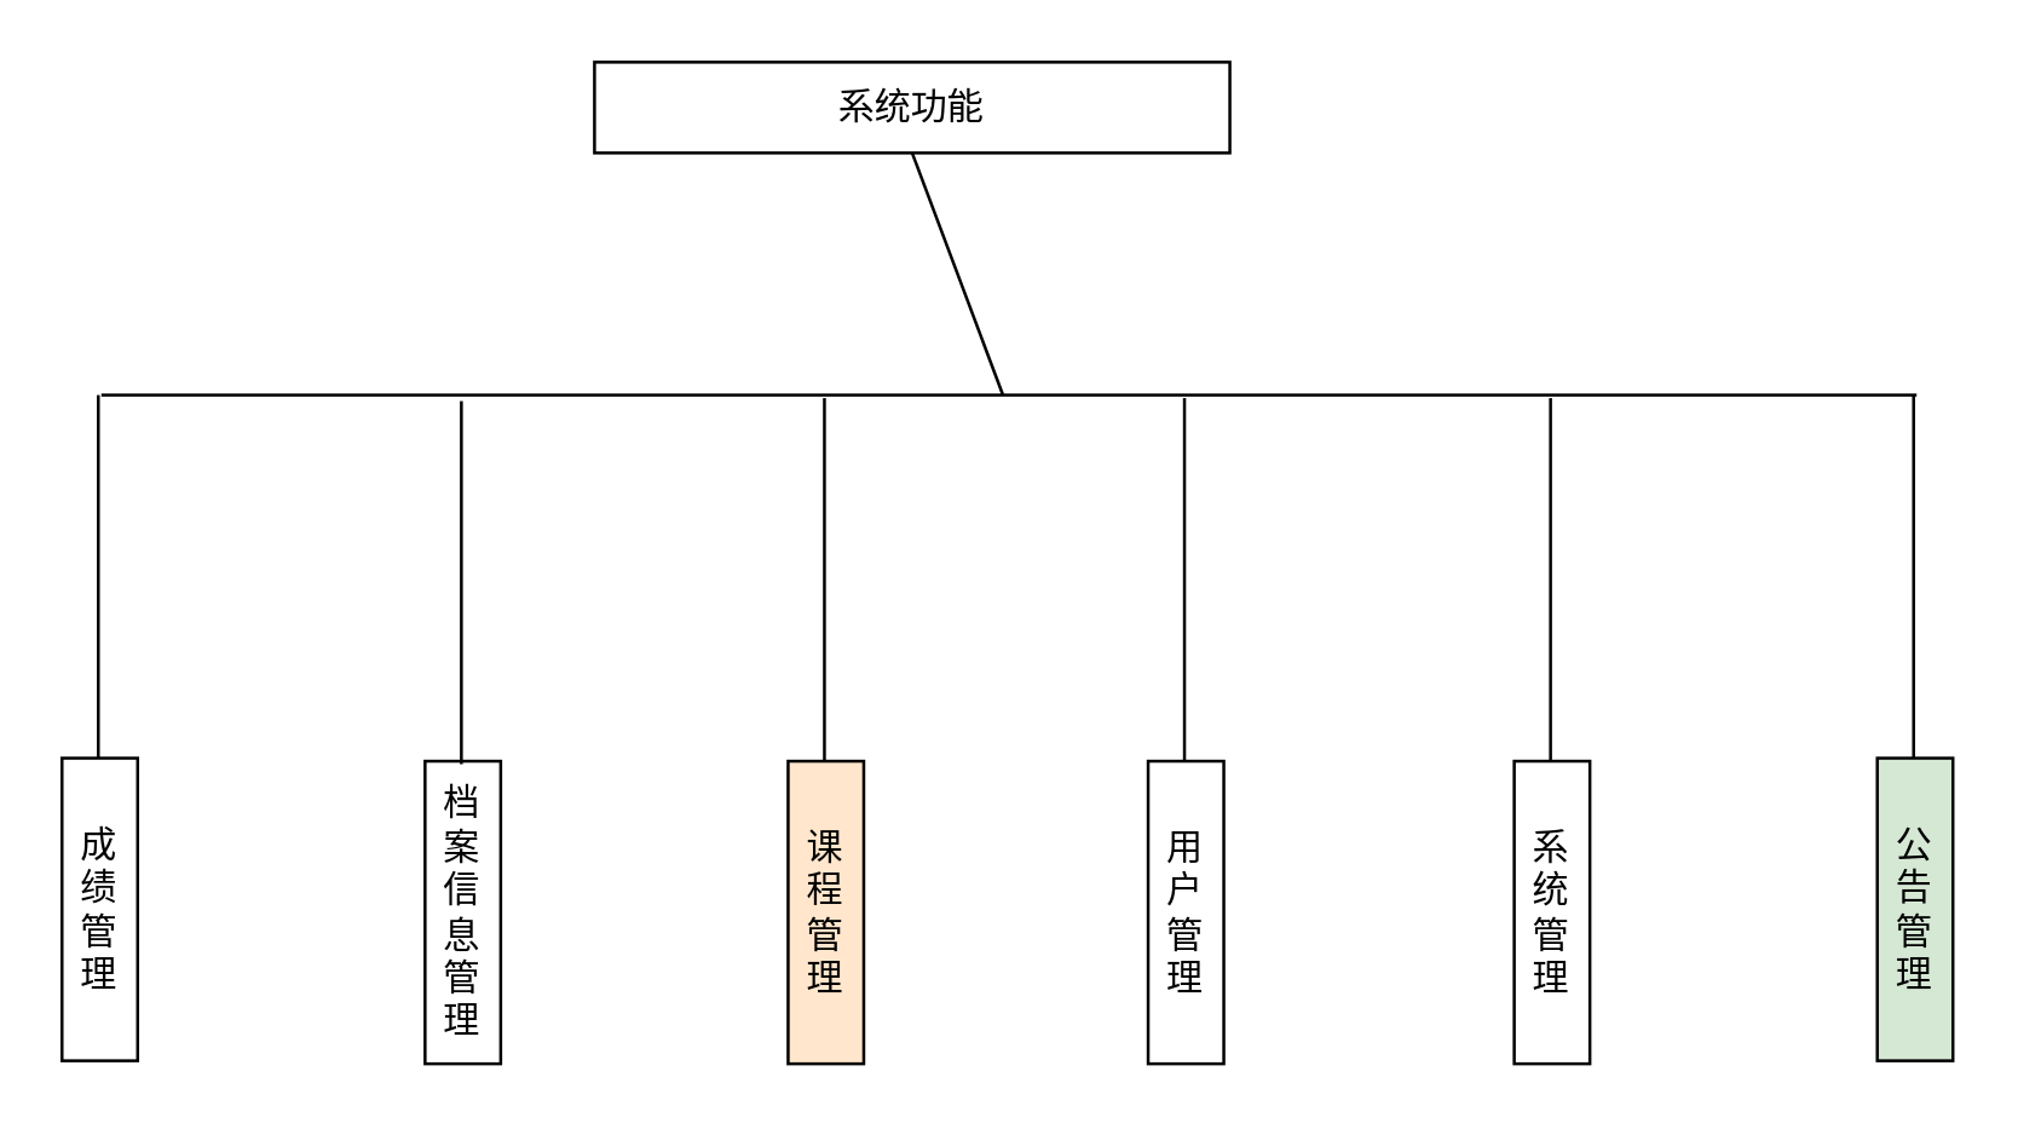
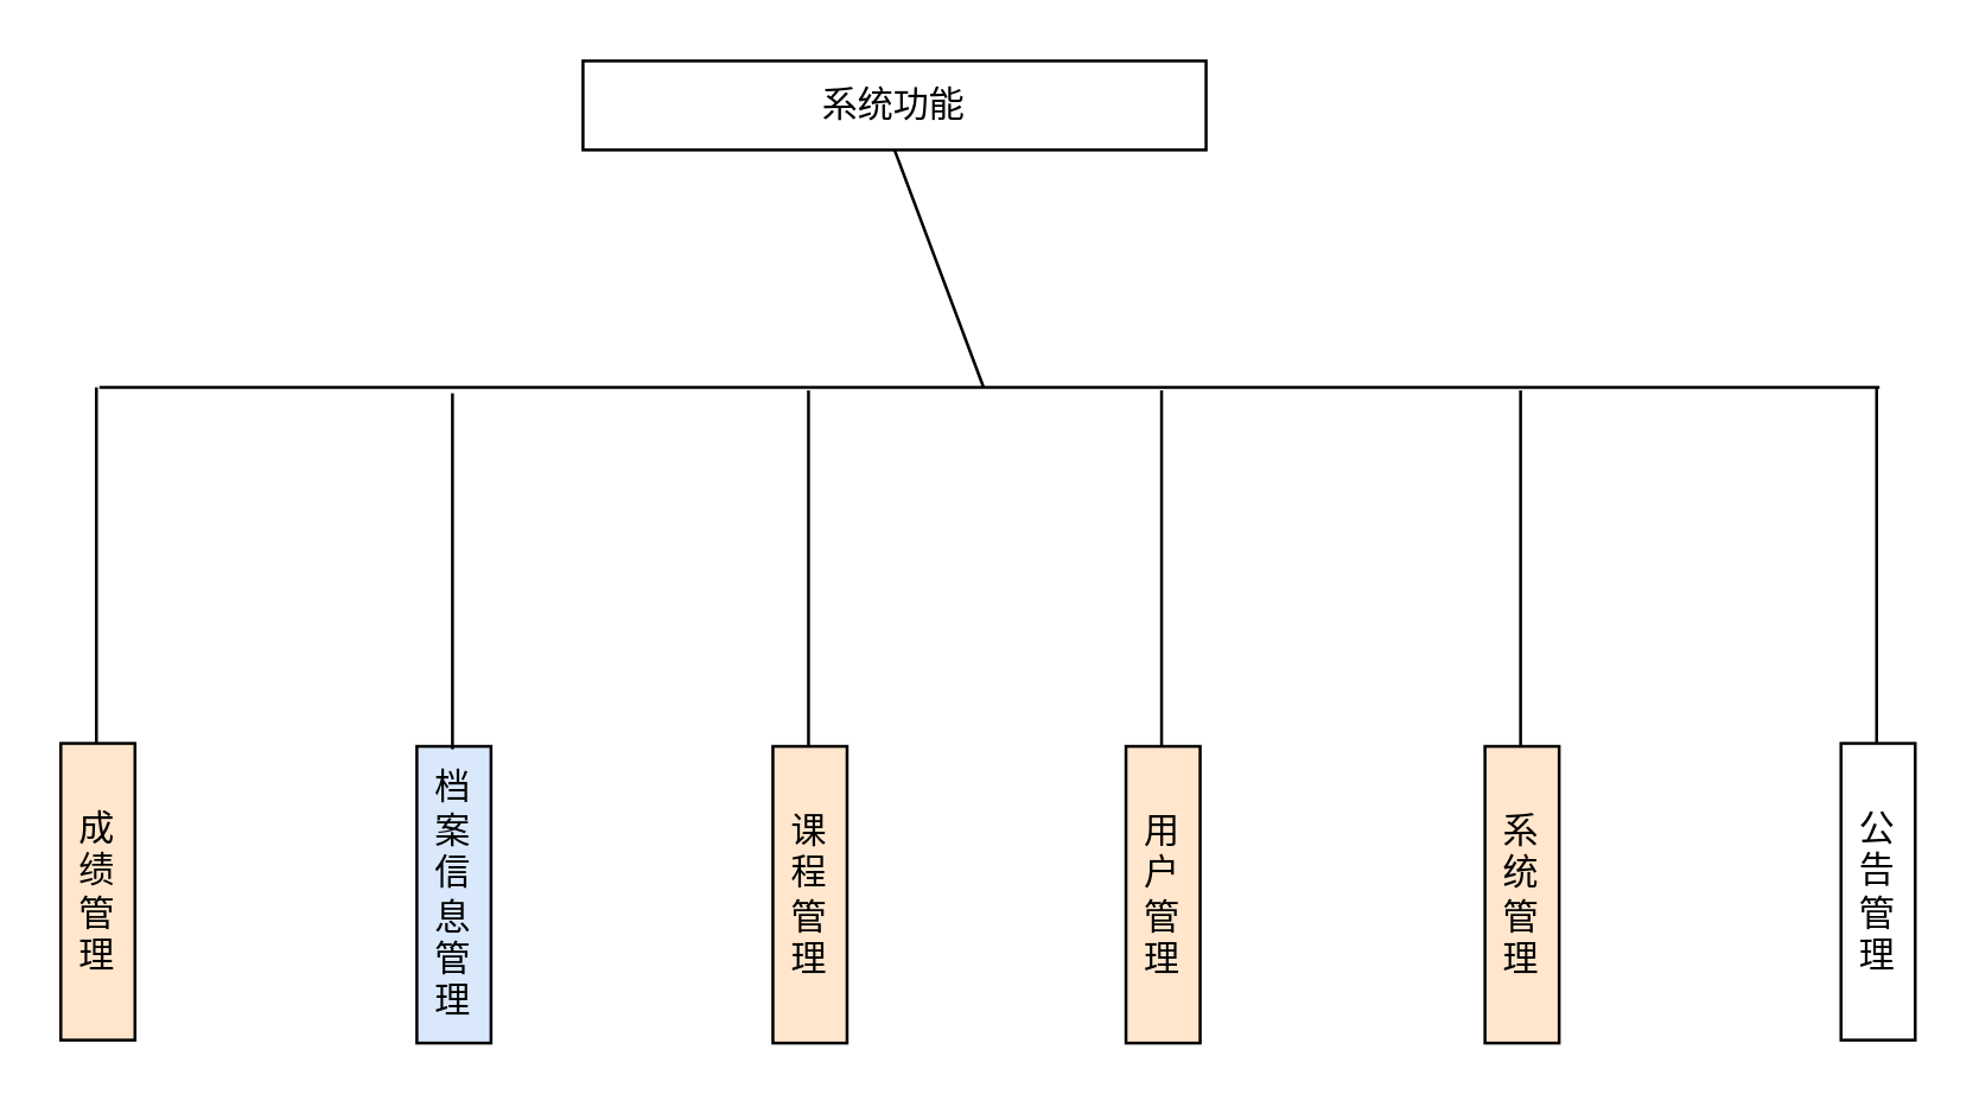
- <mxCell id="6" value="&lt;font face=&quot;宋体&quot;&gt;成绩管理&lt;/font&gt;" style="rounded=0;whiteSpace=wrap;html=1;" parent="1" vertex="1"><mxGeometry x="20" y="250" width="25" height="100" as="geometry" /></mxCell>
+ <mxCell id="6" value="&lt;font face=&quot;宋体&quot;&gt;成绩管理&lt;/font&gt;" style="rounded=0;whiteSpace=wrap;html=1;fillColor=#ffe6cc;" parent="1" vertex="1"><mxGeometry x="20" y="250" width="25" height="100" as="geometry" /></mxCell>
- <mxCell id="14" value="&lt;font face=&quot;宋体&quot;&gt;公告管理&lt;/font&gt;" style="rounded=0;whiteSpace=wrap;html=1;fillColor=#d5e8d4;" parent="1" vertex="1"><mxGeometry x="620" y="250" width="25" height="100" as="geometry" /></mxCell>
+ <mxCell id="14" value="&lt;font face=&quot;宋体&quot;&gt;公告管理&lt;/font&gt;" style="rounded=0;whiteSpace=wrap;html=1;" parent="1" vertex="1"><mxGeometry x="620" y="250" width="25" height="100" as="geometry" /></mxCell>
- <mxCell id="4" value="&lt;font face=&quot;宋体&quot;&gt;档案信息管理&lt;/font&gt;" style="rounded=0;whiteSpace=wrap;html=1;" parent="1" vertex="1"><mxGeometry x="140" y="251" width="25" height="100" as="geometry" /></mxCell>
+ <mxCell id="4" value="&lt;font face=&quot;宋体&quot;&gt;档案信息管理&lt;/font&gt;" style="rounded=0;whiteSpace=wrap;html=1;fillColor=#dae8fc;" parent="1" vertex="1"><mxGeometry x="140" y="251" width="25" height="100" as="geometry" /></mxCell>
- <mxCell id="10" value="&lt;font face=&quot;宋体&quot;&gt;用户管理&lt;/font&gt;" style="rounded=0;whiteSpace=wrap;html=1;" parent="1" vertex="1"><mxGeometry x="379" y="251" width="25" height="100" as="geometry" /></mxCell>
+ <mxCell id="10" value="&lt;font face=&quot;宋体&quot;&gt;用户管理&lt;/font&gt;" style="rounded=0;whiteSpace=wrap;html=1;fillColor=#ffe6cc;" parent="1" vertex="1"><mxGeometry x="379" y="251" width="25" height="100" as="geometry" /></mxCell>
- <mxCell id="12" value="&lt;font face=&quot;宋体&quot;&gt;系统管理&lt;/font&gt;" style="rounded=0;whiteSpace=wrap;html=1;" parent="1" vertex="1"><mxGeometry x="500" y="251" width="25" height="100" as="geometry" /></mxCell>
+ <mxCell id="12" value="&lt;font face=&quot;宋体&quot;&gt;系统管理&lt;/font&gt;" style="rounded=0;whiteSpace=wrap;html=1;fillColor=#ffe6cc;" parent="1" vertex="1"><mxGeometry x="500" y="251" width="25" height="100" as="geometry" /></mxCell>
